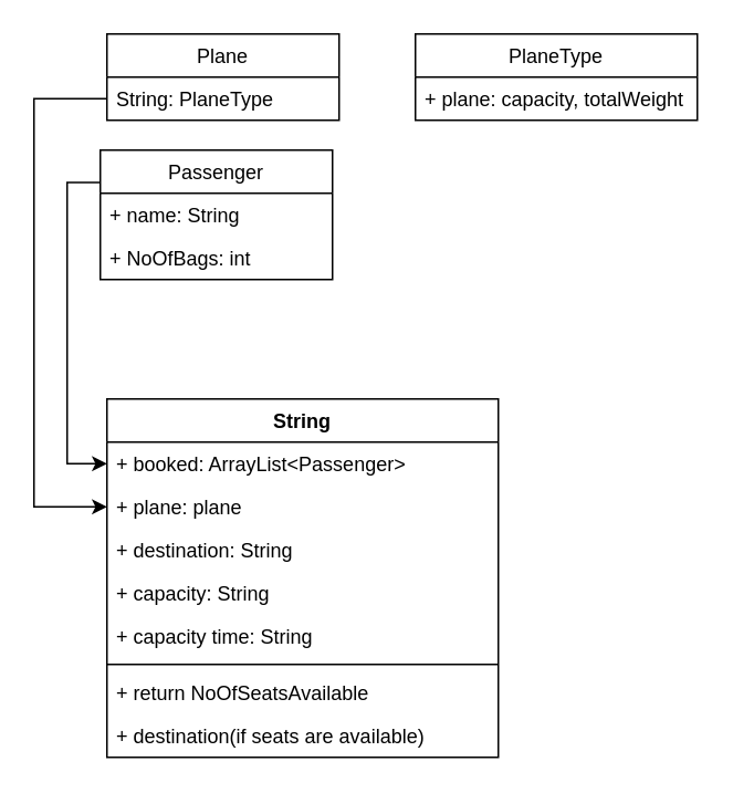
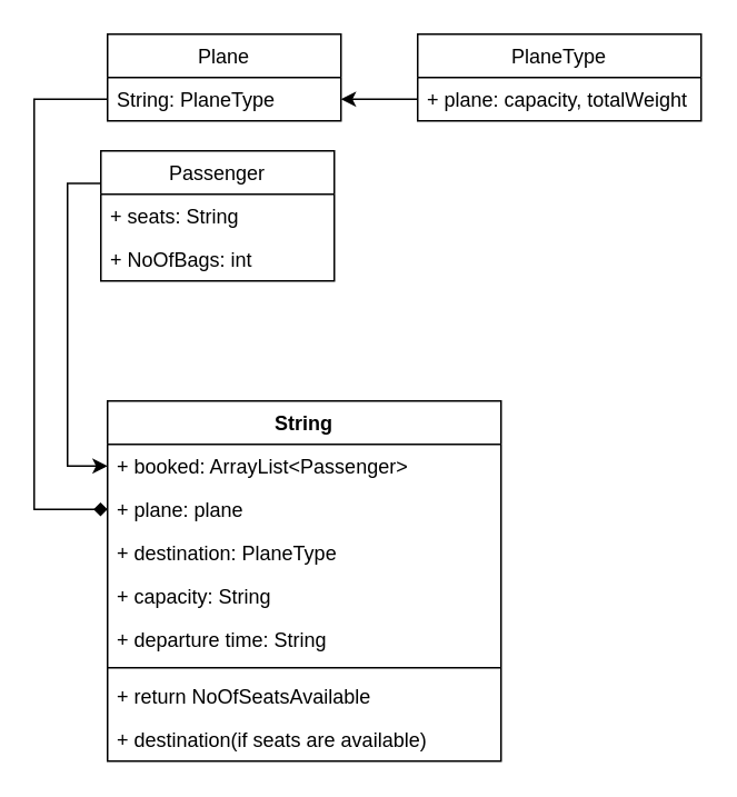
+ <mxCell id="6" style="edgeStyle=orthogonalEdgeStyle;rounded=0;orthogonalLoop=1;jettySize=auto;html=1;exitX=0;exitY=0.5;exitDx=0;exitDy=0;entryX=1;entryY=0.5;entryDx=0;entryDy=0;" edge="1" parent="1" source="5" target="3"><mxGeometry relative="1" as="geometry" /></mxCell>
- <mxCell id="18" value="+ name: String" style="text;strokeColor=none;fillColor=none;align=left;verticalAlign=top;spacingLeft=4;spacingRight=4;overflow=hidden;rotatable=0;points=[[0,0.5],[1,0.5]];portConstraint=eastwest;" vertex="1" parent="17"><mxGeometry y="26" width="140" height="26" as="geometry" /></mxCell>
+ <mxCell id="18" value="+ seats: String" style="text;strokeColor=none;fillColor=none;align=left;verticalAlign=top;spacingLeft=4;spacingRight=4;overflow=hidden;rotatable=0;points=[[0,0.5],[1,0.5]];portConstraint=eastwest;" vertex="1" parent="17"><mxGeometry y="26" width="140" height="26" as="geometry" /></mxCell>
- <mxCell id="20" style="edgeStyle=orthogonalEdgeStyle;rounded=0;orthogonalLoop=1;jettySize=auto;html=1;exitX=0;exitY=0.5;exitDx=0;exitDy=0;entryX=0;entryY=0.5;entryDx=0;entryDy=0;" edge="1" parent="1" source="3" target="9"><mxGeometry relative="1" as="geometry"><Array as="points"><mxPoint x="20" y="59" /><mxPoint x="20" y="305" /></Array></mxGeometry></mxCell>
+ <mxCell id="20" style="edgeStyle=orthogonalEdgeStyle;rounded=0;orthogonalLoop=1;jettySize=auto;html=1;exitX=0;exitY=0.5;exitDx=0;exitDy=0;entryX=0;entryY=0.5;entryDx=0;entryDy=0;endArrow=diamond;" edge="1" parent="1" source="3" target="9"><mxGeometry relative="1" as="geometry"><Array as="points"><mxPoint x="20" y="59" /><mxPoint x="20" y="305" /></Array></mxGeometry></mxCell>
- <mxCell id="10" value="+ destination: String" style="text;strokeColor=none;fillColor=none;align=left;verticalAlign=top;spacingLeft=4;spacingRight=4;overflow=hidden;rotatable=0;points=[[0,0.5],[1,0.5]];portConstraint=eastwest;" vertex="1" parent="7"><mxGeometry y="78" width="236" height="26" as="geometry" /></mxCell>
+ <mxCell id="10" value="+ destination: PlaneType" style="text;strokeColor=none;fillColor=none;align=left;verticalAlign=top;spacingLeft=4;spacingRight=4;overflow=hidden;rotatable=0;points=[[0,0.5],[1,0.5]];portConstraint=eastwest;" vertex="1" parent="7"><mxGeometry y="78" width="236" height="26" as="geometry" /></mxCell>
- <mxCell id="12" value="+ capacity time: String" style="text;strokeColor=none;fillColor=none;align=left;verticalAlign=top;spacingLeft=4;spacingRight=4;overflow=hidden;rotatable=0;points=[[0,0.5],[1,0.5]];portConstraint=eastwest;" vertex="1" parent="7"><mxGeometry y="130" width="236" height="26" as="geometry" /></mxCell>
+ <mxCell id="12" value="+ departure time: String" style="text;strokeColor=none;fillColor=none;align=left;verticalAlign=top;spacingLeft=4;spacingRight=4;overflow=hidden;rotatable=0;points=[[0,0.5],[1,0.5]];portConstraint=eastwest;" vertex="1" parent="7"><mxGeometry y="130" width="236" height="26" as="geometry" /></mxCell>
